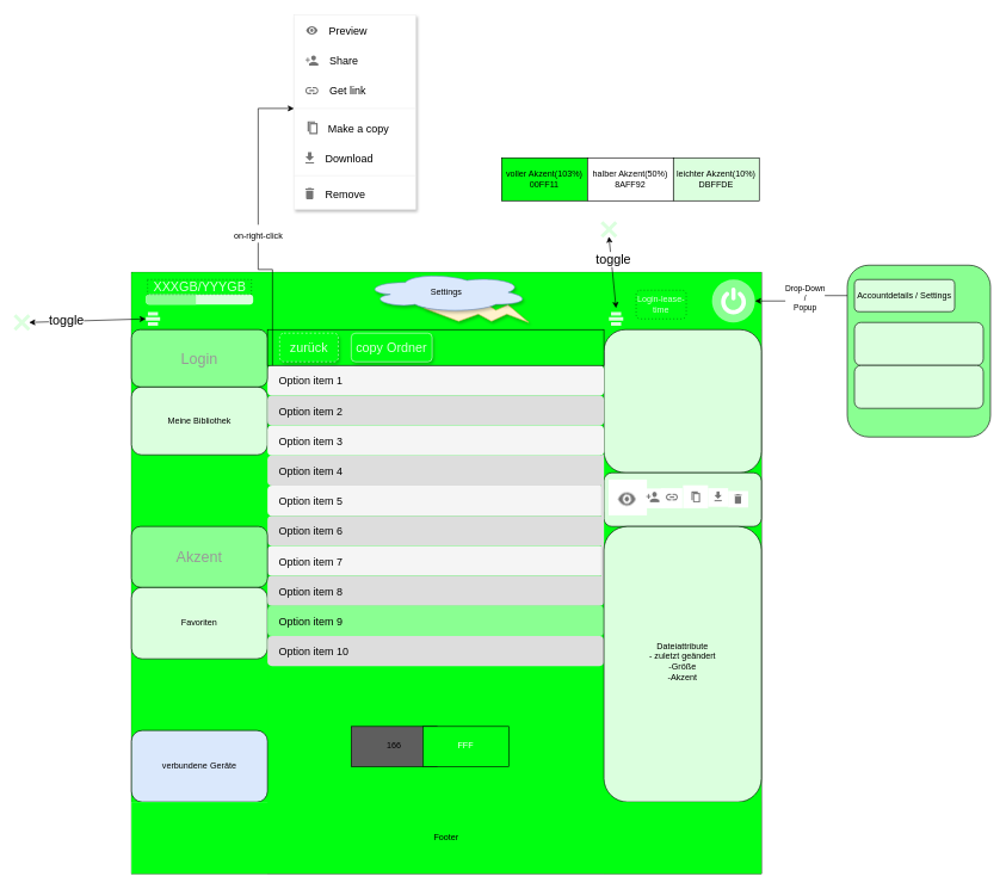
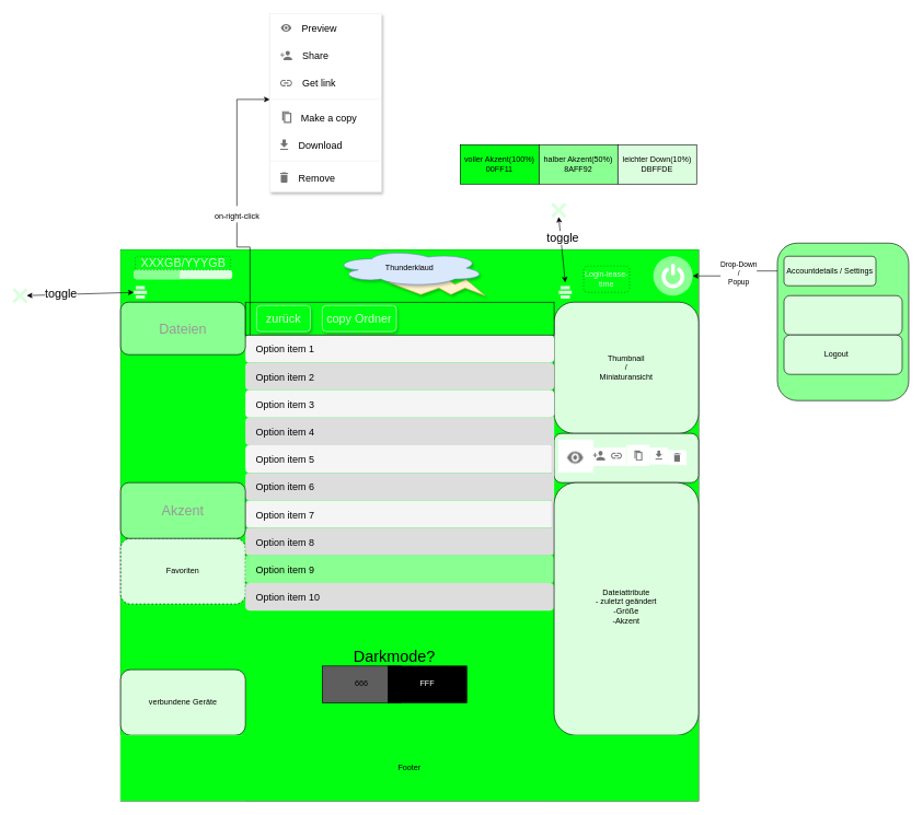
- <mxCell id="85" value="voller Akzent(103%)&lt;br&gt;00FF11" style="rounded=0;whiteSpace=wrap;html=1;fontSize=12;fontColor=#000000;fillColor=#00FF11;" vertex="1" parent="3"><mxGeometry x="517" y="200" width="120" height="60" as="geometry" /></mxCell>
+ <mxCell id="85" value="voller Akzent(100%)&lt;br&gt;00FF11" style="rounded=0;whiteSpace=wrap;html=1;fontSize=12;fontColor=#000000;fillColor=#00FF11;" vertex="1" parent="3"><mxGeometry x="517" y="200" width="120" height="60" as="geometry" /></mxCell>
- <mxCell id="86" value="halber Akzent(50%)&lt;br&gt;8AFF92" style="rounded=0;whiteSpace=wrap;html=1;fontSize=12;fontColor=#000000;fillColor=#ffffff;" vertex="1" parent="3"><mxGeometry x="637" y="200" width="120" height="60" as="geometry" /></mxCell>
+ <mxCell id="86" value="halber Akzent(50%)&lt;br&gt;8AFF92" style="rounded=0;whiteSpace=wrap;html=1;fontSize=12;fontColor=#000000;fillColor=#8AFF92;" vertex="1" parent="3"><mxGeometry x="637" y="200" width="120" height="60" as="geometry" /></mxCell>
- <mxCell id="87" value="leichter Akzent(10%)&lt;br&gt;DBFFDE" style="rounded=0;whiteSpace=wrap;html=1;fontSize=12;fontColor=#000000;fillColor=#DBFFDE;" vertex="1" parent="3"><mxGeometry x="757" y="200" width="120" height="60" as="geometry" /></mxCell>
+ <mxCell id="87" value="leichter Down(10%)&lt;br&gt;DBFFDE" style="rounded=0;whiteSpace=wrap;html=1;fontSize=12;fontColor=#000000;fillColor=#DBFFDE;" vertex="1" parent="3"><mxGeometry x="757" y="200" width="120" height="60" as="geometry" /></mxCell>
- <mxCell id="55" value="&lt;font style=&quot;font-size: 18px;&quot;&gt;XXXGB/YYYGB&lt;/font&gt;" style="whiteSpace=wrap;html=1;fillColor=none;fontColor=#DBFFDE;dashed=1;dashPattern=1 4;rounded=0;" vertex="1" parent="51"><mxGeometry x="2.5" width="145" height="21" as="geometry" /></mxCell>
+ <mxCell id="55" value="&lt;font style=&quot;font-size: 18px;&quot;&gt;XXXGB/YYYGB&lt;/font&gt;" style="rounded=1;whiteSpace=wrap;html=1;fillColor=none;fontColor=#DBFFDE;dashed=1;dashPattern=1 4;" vertex="1" parent="51"><mxGeometry x="2.5" width="145" height="21" as="geometry" /></mxCell>
- <mxCell id="50" value="Settings" style="ellipse;shape=cloud;whiteSpace=wrap;html=1;fontSize=12;fillColor=#dae8fc;strokeColor=#6c8ebf;shadow=1;" vertex="1" parent="48"><mxGeometry width="230" height="56" as="geometry" /></mxCell>
+ <mxCell id="50" value="Thunderklaud" style="ellipse;shape=cloud;whiteSpace=wrap;html=1;fontSize=12;fillColor=#dae8fc;strokeColor=#6c8ebf;shadow=1;" vertex="1" parent="48"><mxGeometry width="230" height="56" as="geometry" /></mxCell>
- <mxCell id="65" value="&lt;font color=&quot;#dbffde&quot;&gt;zurück&lt;/font&gt;" style="rounded=1;whiteSpace=wrap;html=1;shadow=1;glass=0;fontSize=18;fontColor=#000000;fillColor=#00ff11;strokeColor=#DBFFDE;dashed=1;" vertex="1" parent="5"><mxGeometry x="207" y="85" width="82" height="40" as="geometry" /></mxCell>
+ <mxCell id="65" value="&lt;font color=&quot;#dbffde&quot;&gt;zurück&lt;/font&gt;" style="rounded=1;whiteSpace=wrap;html=1;shadow=1;glass=0;fontSize=18;fontColor=#000000;fillColor=#00ff11;strokeColor=#DBFFDE;" vertex="1" parent="5"><mxGeometry x="207" y="85" width="82" height="40" as="geometry" /></mxCell>
- <mxCell id="46" value="&lt;font color=&quot;#999999&quot; style=&quot;font-size: 21px;&quot;&gt;Login&lt;/font&gt;" style="rounded=1;whiteSpace=wrap;html=1;fillColor=#8AFF92;" vertex="1" parent="5"><mxGeometry y="80" width="190" height="80" as="geometry" /></mxCell>
+ <mxCell id="46" value="&lt;font color=&quot;#999999&quot; style=&quot;font-size: 21px;&quot;&gt;Dateien&lt;/font&gt;" style="rounded=1;whiteSpace=wrap;html=1;fillColor=#8AFF92;" vertex="1" parent="5"><mxGeometry y="80" width="190" height="80" as="geometry" /></mxCell>
+ <mxCell id="73" value="Logout" style="text;html=1;strokeColor=none;fillColor=none;align=center;verticalAlign=middle;whiteSpace=wrap;rounded=0;" vertex="1" parent="68"><mxGeometry x="60" y="155" width="60" height="30" as="geometry" /></mxCell>
+ <mxCell id="18" value="Thumbnail&lt;br&gt;/&lt;br&gt;Miniaturansicht" style="text;html=1;strokeColor=none;fillColor=none;align=center;verticalAlign=middle;whiteSpace=wrap;rounded=0;" vertex="1" parent="5"><mxGeometry x="740" y="165" width="60" height="30" as="geometry" /></mxCell>
- <mxCell id="10" value="&lt;span style=&quot;color: rgb(0, 0, 0); font-family: Helvetica; font-size: 12px; font-style: normal; font-variant-ligatures: normal; font-variant-caps: normal; font-weight: 400; letter-spacing: normal; orphans: 2; text-align: center; text-indent: 0px; text-transform: none; widows: 2; word-spacing: 0px; -webkit-text-stroke-width: 0px; text-decoration-thickness: initial; text-decoration-style: initial; text-decoration-color: initial; float: none; display: inline !important;&quot;&gt;Meine Bibliothek&lt;/span&gt;" style="rounded=1;whiteSpace=wrap;html=1;fillColor=#DBFFDE;" vertex="1" parent="5"><mxGeometry y="160" width="190" height="95" as="geometry" /></mxCell>
- <mxCell id="11" value="Favoriten" style="rounded=1;whiteSpace=wrap;html=1;fillColor=#DBFFDE;glass=0;" vertex="1" parent="5"><mxGeometry y="440" width="190" height="100" as="geometry" /></mxCell>
+ <mxCell id="11" value="Favoriten" style="rounded=1;whiteSpace=wrap;html=1;fillColor=#DBFFDE;glass=0;dashed=1;" vertex="1" parent="5"><mxGeometry y="440" width="190" height="100" as="geometry" /></mxCell>
+ <mxCell id="34" value="Darkmode?" style="text;html=1;strokeColor=none;fillColor=none;align=center;verticalAlign=middle;whiteSpace=wrap;rounded=0;fontSize=24;fontColor=#000000;" vertex="1" parent="31"><mxGeometry x="20" width="180" height="28.026" as="geometry" /></mxCell>
- <mxCell id="32" value="166" style="rounded=0;whiteSpace=wrap;html=1;fontSize=12;fontColor=#000000;fillColor=#5E5E5E;" vertex="1" parent="31"><mxGeometry y="28.026" width="120" height="56.053" as="geometry" /></mxCell>
+ <mxCell id="32" value="666" style="rounded=0;whiteSpace=wrap;html=1;fontSize=12;fontColor=#000000;fillColor=#5E5E5E;" vertex="1" parent="31"><mxGeometry y="28.026" width="120" height="56.053" as="geometry" /></mxCell>
- <mxCell id="33" value="&lt;font color=&quot;#ffffff&quot;&gt;FFF&lt;/font&gt;" style="rounded=0;whiteSpace=wrap;html=1;fontSize=12;fontColor=#000000;fillColor=#00ff11;" vertex="1" parent="31"><mxGeometry x="100" y="28.026" width="120" height="56.053" as="geometry" /></mxCell>
+ <mxCell id="33" value="&lt;font color=&quot;#ffffff&quot;&gt;FFF&lt;/font&gt;" style="rounded=0;whiteSpace=wrap;html=1;fontSize=12;fontColor=#000000;fillColor=#000000;" vertex="1" parent="31"><mxGeometry x="100" y="28.026" width="120" height="56.053" as="geometry" /></mxCell>
- <mxCell id="12" value="verbundene Geräte" style="rounded=1;whiteSpace=wrap;html=1;fillColor=#dae8fc;" vertex="1" parent="5"><mxGeometry y="640" width="190" height="100" as="geometry" /></mxCell>
+ <mxCell id="12" value="verbundene Geräte" style="rounded=1;whiteSpace=wrap;html=1;fillColor=#DBFFDE;" vertex="1" parent="5"><mxGeometry y="640" width="190" height="100" as="geometry" /></mxCell>
